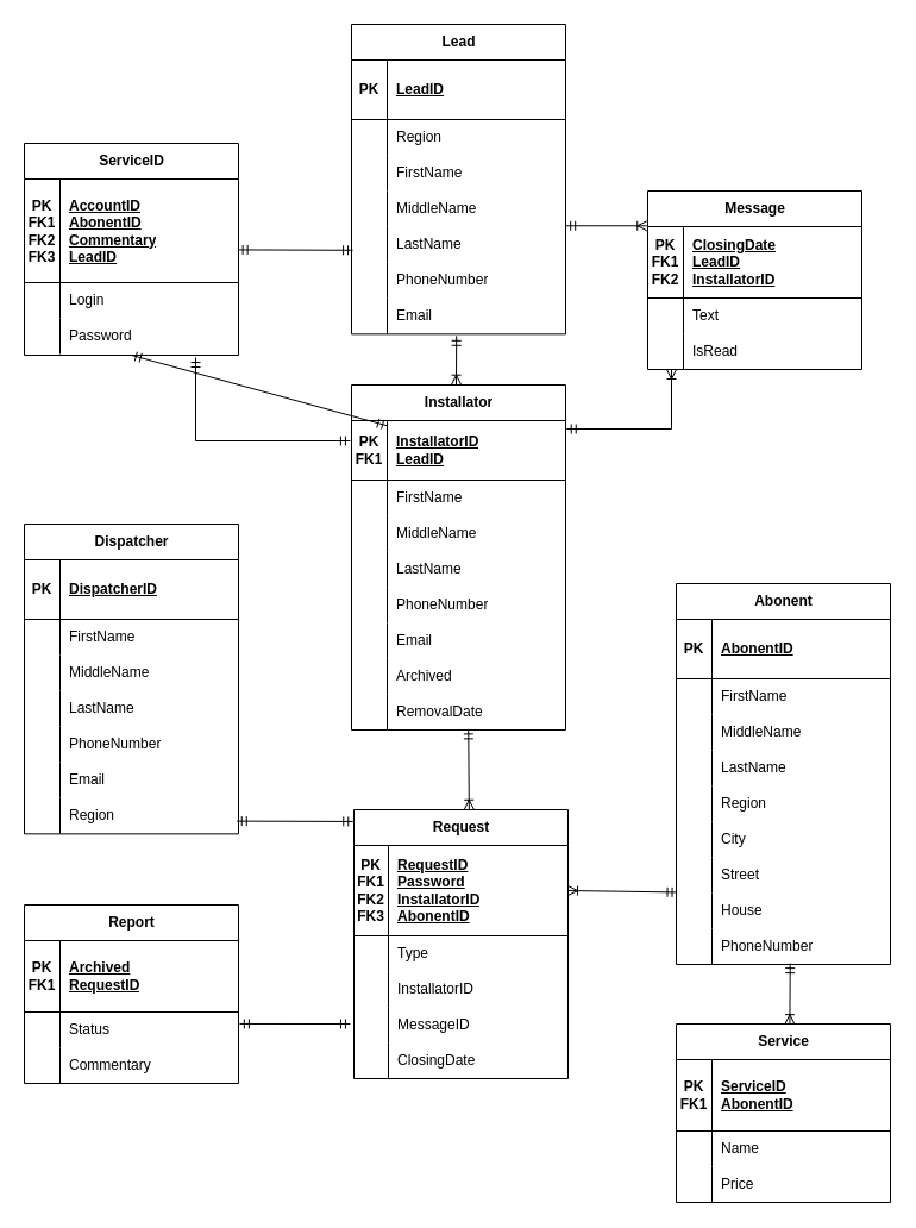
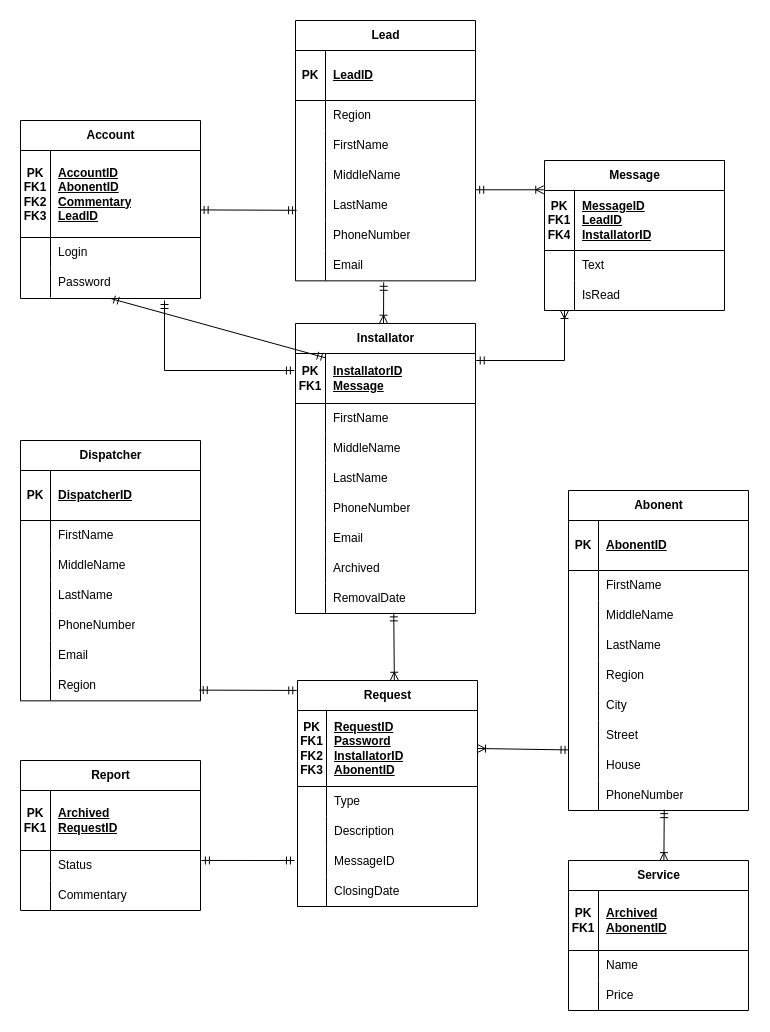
- <mxCell id="87" value="ServiceID" style="shape=table;startSize=30;container=1;collapsible=1;childLayout=tableLayout;fixedRows=1;rowLines=0;fontStyle=1;align=center;resizeLast=1;html=1;" parent="1" vertex="1"><mxGeometry x="20" y="120" width="180" height="178" as="geometry" /></mxCell>
+ <mxCell id="87" value="Account" style="shape=table;startSize=30;container=1;collapsible=1;childLayout=tableLayout;fixedRows=1;rowLines=0;fontStyle=1;align=center;resizeLast=1;html=1;" parent="1" vertex="1"><mxGeometry x="20" y="120" width="180" height="178" as="geometry" /></mxCell>
- <mxCell id="155" value="PK&lt;div&gt;FK1&lt;/div&gt;&lt;div&gt;FK2&lt;/div&gt;" style="shape=partialRectangle;connectable=0;fillColor=none;top=0;left=0;bottom=0;right=0;fontStyle=1;overflow=hidden;whiteSpace=wrap;html=1;" parent="154" vertex="1"><mxGeometry width="30" height="60" as="geometry"><mxRectangle width="30" height="60" as="alternateBounds" /></mxGeometry></mxCell>
+ <mxCell id="155" value="PK&lt;div&gt;FK1&lt;/div&gt;&lt;div&gt;FK4&lt;/div&gt;" style="shape=partialRectangle;connectable=0;fillColor=none;top=0;left=0;bottom=0;right=0;fontStyle=1;overflow=hidden;whiteSpace=wrap;html=1;" parent="154" vertex="1"><mxGeometry width="30" height="60" as="geometry"><mxRectangle width="30" height="60" as="alternateBounds" /></mxGeometry></mxCell>
- <mxCell id="156" value="&lt;div&gt;ClosingDate&lt;/div&gt;&lt;div&gt;LeadID&lt;/div&gt;&lt;div&gt;InstallatorID&lt;/div&gt;" style="shape=partialRectangle;connectable=0;fillColor=none;top=0;left=0;bottom=0;right=0;align=left;spacingLeft=6;fontStyle=5;overflow=hidden;whiteSpace=wrap;html=1;" parent="154" vertex="1"><mxGeometry x="30" width="150" height="60" as="geometry"><mxRectangle width="150" height="60" as="alternateBounds" /></mxGeometry></mxCell>
+ <mxCell id="156" value="&lt;div&gt;MessageID&lt;/div&gt;&lt;div&gt;LeadID&lt;/div&gt;&lt;div&gt;InstallatorID&lt;/div&gt;" style="shape=partialRectangle;connectable=0;fillColor=none;top=0;left=0;bottom=0;right=0;align=left;spacingLeft=6;fontStyle=5;overflow=hidden;whiteSpace=wrap;html=1;" parent="154" vertex="1"><mxGeometry x="30" width="150" height="60" as="geometry"><mxRectangle width="150" height="60" as="alternateBounds" /></mxGeometry></mxCell>
- <mxCell id="43" value="InstallatorID&lt;div&gt;LeadID&lt;/div&gt;" style="shape=partialRectangle;connectable=0;fillColor=none;top=0;left=0;bottom=0;right=0;align=left;spacingLeft=6;fontStyle=5;overflow=hidden;whiteSpace=wrap;html=1;" parent="41" vertex="1"><mxGeometry x="30" width="150" height="50" as="geometry"><mxRectangle width="150" height="50" as="alternateBounds" /></mxGeometry></mxCell>
+ <mxCell id="43" value="InstallatorID&lt;div&gt;Message&lt;/div&gt;" style="shape=partialRectangle;connectable=0;fillColor=none;top=0;left=0;bottom=0;right=0;align=left;spacingLeft=6;fontStyle=5;overflow=hidden;whiteSpace=wrap;html=1;" parent="41" vertex="1"><mxGeometry x="30" width="150" height="50" as="geometry"><mxRectangle width="150" height="50" as="alternateBounds" /></mxGeometry></mxCell>
- <mxCell id="106" value="InstallatorID" style="shape=partialRectangle;connectable=0;fillColor=none;top=0;left=0;bottom=0;right=0;align=left;spacingLeft=6;overflow=hidden;whiteSpace=wrap;html=1;" parent="104" vertex="1"><mxGeometry x="29" width="151" height="30" as="geometry"><mxRectangle width="151" height="30" as="alternateBounds" /></mxGeometry></mxCell>
+ <mxCell id="106" value="Description" style="shape=partialRectangle;connectable=0;fillColor=none;top=0;left=0;bottom=0;right=0;align=left;spacingLeft=6;overflow=hidden;whiteSpace=wrap;html=1;" parent="104" vertex="1"><mxGeometry x="29" width="151" height="30" as="geometry"><mxRectangle width="151" height="30" as="alternateBounds" /></mxGeometry></mxCell>
- <mxCell id="33" value="ServiceID&lt;div&gt;AbonentID&lt;/div&gt;" style="shape=partialRectangle;connectable=0;fillColor=none;top=0;left=0;bottom=0;right=0;align=left;spacingLeft=6;fontStyle=5;overflow=hidden;whiteSpace=wrap;html=1;" parent="31" vertex="1"><mxGeometry x="30" width="150" height="60" as="geometry"><mxRectangle width="150" height="60" as="alternateBounds" /></mxGeometry></mxCell>
+ <mxCell id="33" value="Archived&lt;div&gt;AbonentID&lt;/div&gt;" style="shape=partialRectangle;connectable=0;fillColor=none;top=0;left=0;bottom=0;right=0;align=left;spacingLeft=6;fontStyle=5;overflow=hidden;whiteSpace=wrap;html=1;" parent="31" vertex="1"><mxGeometry x="30" width="150" height="60" as="geometry"><mxRectangle width="150" height="60" as="alternateBounds" /></mxGeometry></mxCell>
